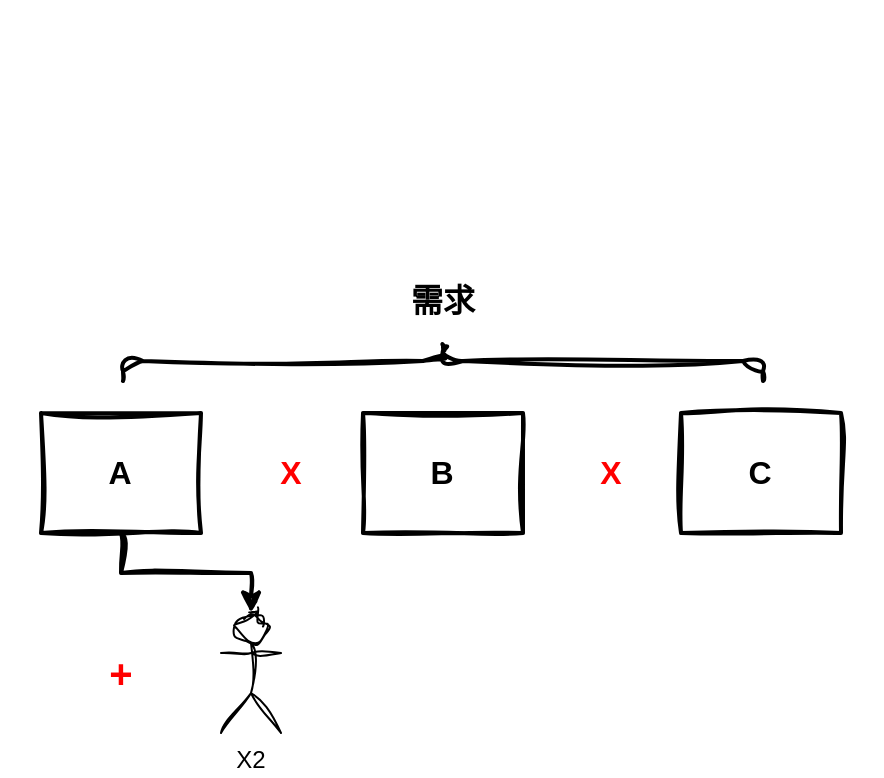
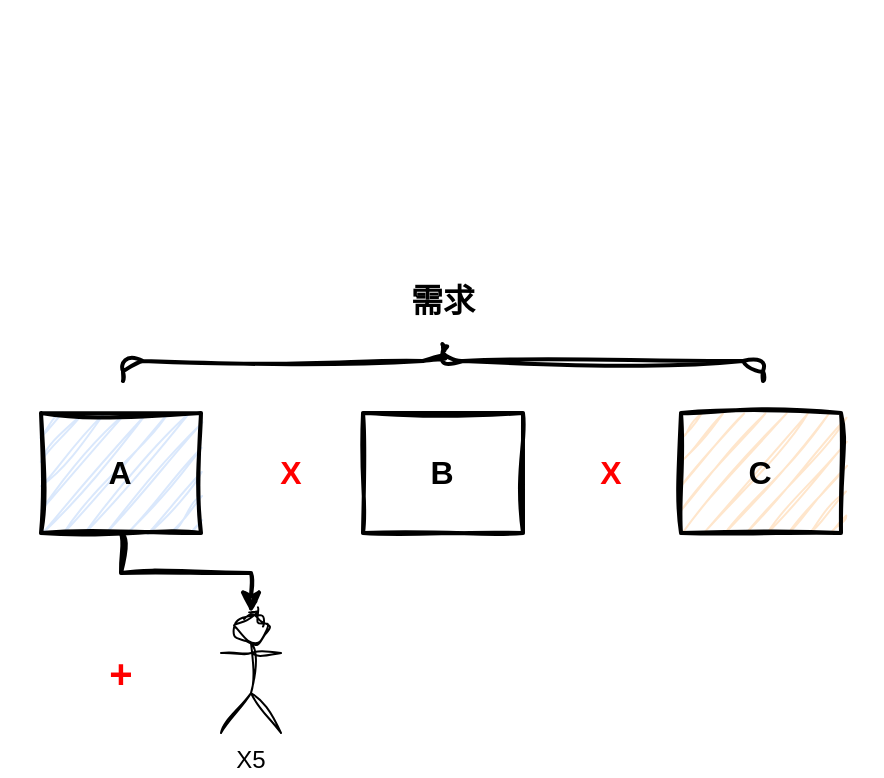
- <mxCell id="3" value="&lt;font style=&quot;font-size: 16px;&quot;&gt;&lt;b&gt;A&lt;/b&gt;&lt;/font&gt;" style="rounded=0;whiteSpace=wrap;html=1;strokeWidth=2;sketch=1;curveFitting=1;jiggle=2;" vertex="1" parent="1"><mxGeometry x="20" y="206" width="80" height="60" as="geometry" /></mxCell>
+ <mxCell id="3" value="&lt;font style=&quot;font-size: 16px;&quot;&gt;&lt;b&gt;A&lt;/b&gt;&lt;/font&gt;" style="rounded=0;whiteSpace=wrap;html=1;strokeWidth=2;sketch=1;curveFitting=1;jiggle=2;fillColor=#dae8fc;" vertex="1" parent="1"><mxGeometry x="20" y="206" width="80" height="60" as="geometry" /></mxCell>
- <mxCell id="7" value="&lt;font style=&quot;font-size: 16px;&quot;&gt;&lt;b&gt;C&lt;/b&gt;&lt;/font&gt;" style="rounded=0;whiteSpace=wrap;html=1;strokeWidth=2;sketch=1;curveFitting=1;jiggle=2;" vertex="1" parent="1"><mxGeometry x="340" y="206" width="80" height="60" as="geometry" /></mxCell>
+ <mxCell id="7" value="&lt;font style=&quot;font-size: 16px;&quot;&gt;&lt;b&gt;C&lt;/b&gt;&lt;/font&gt;" style="rounded=0;whiteSpace=wrap;html=1;strokeWidth=2;sketch=1;curveFitting=1;jiggle=2;fillColor=#ffe6cc;" vertex="1" parent="1"><mxGeometry x="340" y="206" width="80" height="60" as="geometry" /></mxCell>
- <mxCell id="9" value="X2" style="shape=umlActor;verticalLabelPosition=bottom;verticalAlign=top;html=1;outlineConnect=0;sketch=1;curveFitting=1;jiggle=2;" vertex="1" parent="1"><mxGeometry x="110" y="306" width="30" height="60" as="geometry" /></mxCell>
+ <mxCell id="9" value="X5" style="shape=umlActor;verticalLabelPosition=bottom;verticalAlign=top;html=1;outlineConnect=0;sketch=1;curveFitting=1;jiggle=2;" vertex="1" parent="1"><mxGeometry x="110" y="306" width="30" height="60" as="geometry" /></mxCell>
